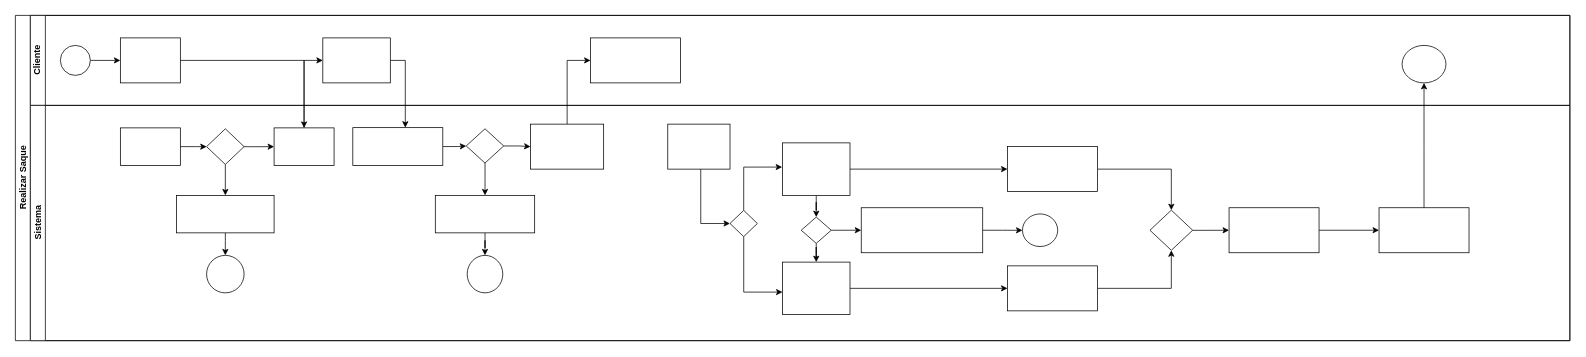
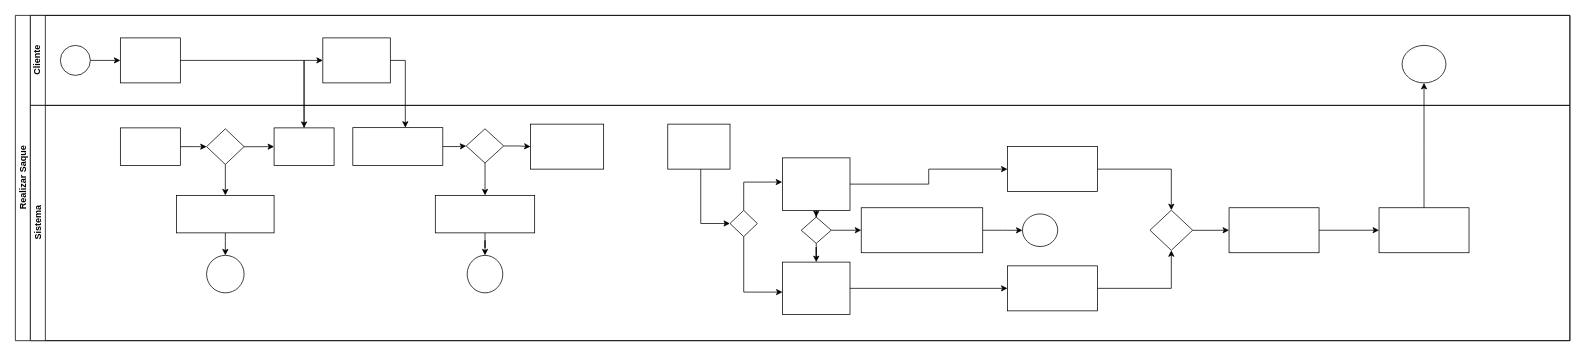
- <mxCell id="13" value="" style="edgeStyle=orthogonalEdgeStyle;rounded=0;orthogonalLoop=1;jettySize=auto;html=1;" edge="1" parent="2" source="31" target="8"><mxGeometry relative="1" as="geometry"><Array as="points"><mxPoint x="736" y="60" /></Array></mxGeometry></mxCell>
- <mxCell id="8" value="&lt;font color=&quot;#ffffff&quot;&gt;Informar o valor a ser retirado&lt;/font&gt;" style="whiteSpace=wrap;html=1;fontColor=#000000;rounded=0;" vertex="1" parent="3"><mxGeometry x="747" y="30" width="120" height="60" as="geometry" /></mxCell>
- <mxCell id="39" value="&lt;font color=&quot;#ffffff&quot;&gt;Validar o saldo na conta comum ou poupança&lt;br&gt;&lt;/font&gt;" style="whiteSpace=wrap;html=1;fontColor=#000000;rounded=0;" vertex="1" parent="14"><mxGeometry x="1003" y="49.99" width="90" height="70" as="geometry" /></mxCell>
+ <mxCell id="39" value="&lt;font color=&quot;#ffffff&quot;&gt;Validar o saldo na conta comum ou poupança&lt;br&gt;&lt;/font&gt;" style="whiteSpace=wrap;html=1;fontColor=#000000;rounded=0;" vertex="1" parent="14"><mxGeometry x="1003" y="69.99" width="90" height="70" as="geometry" /></mxCell>
